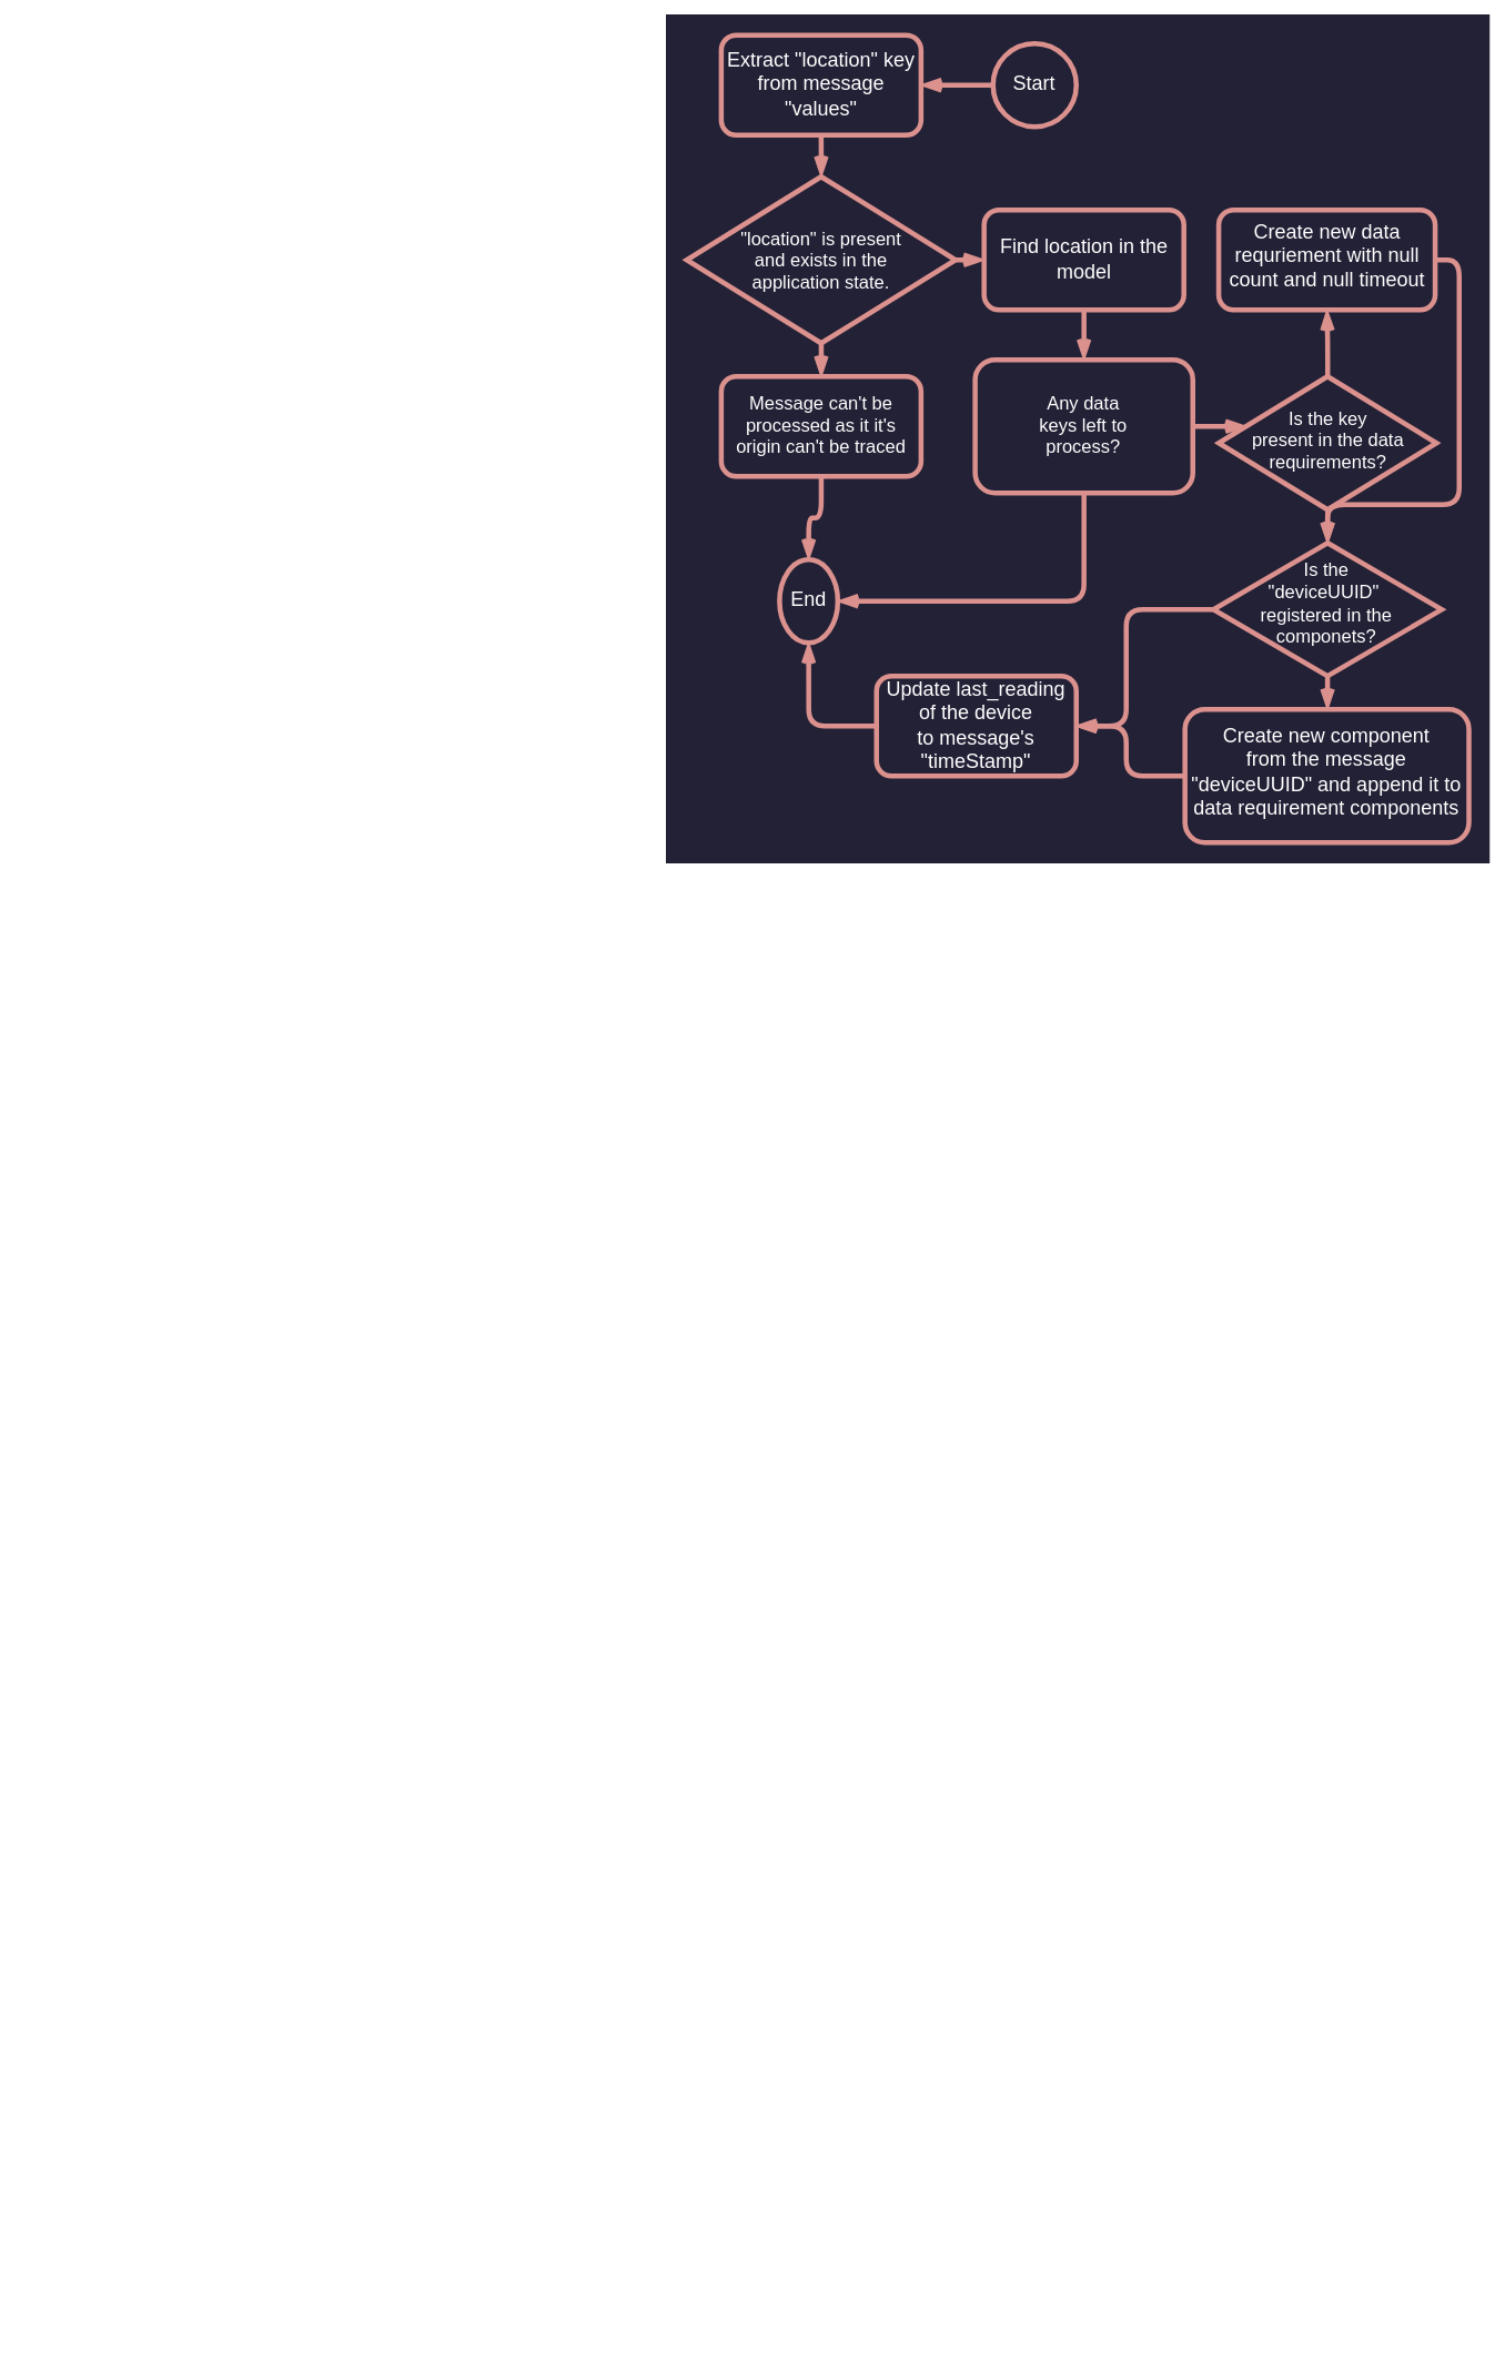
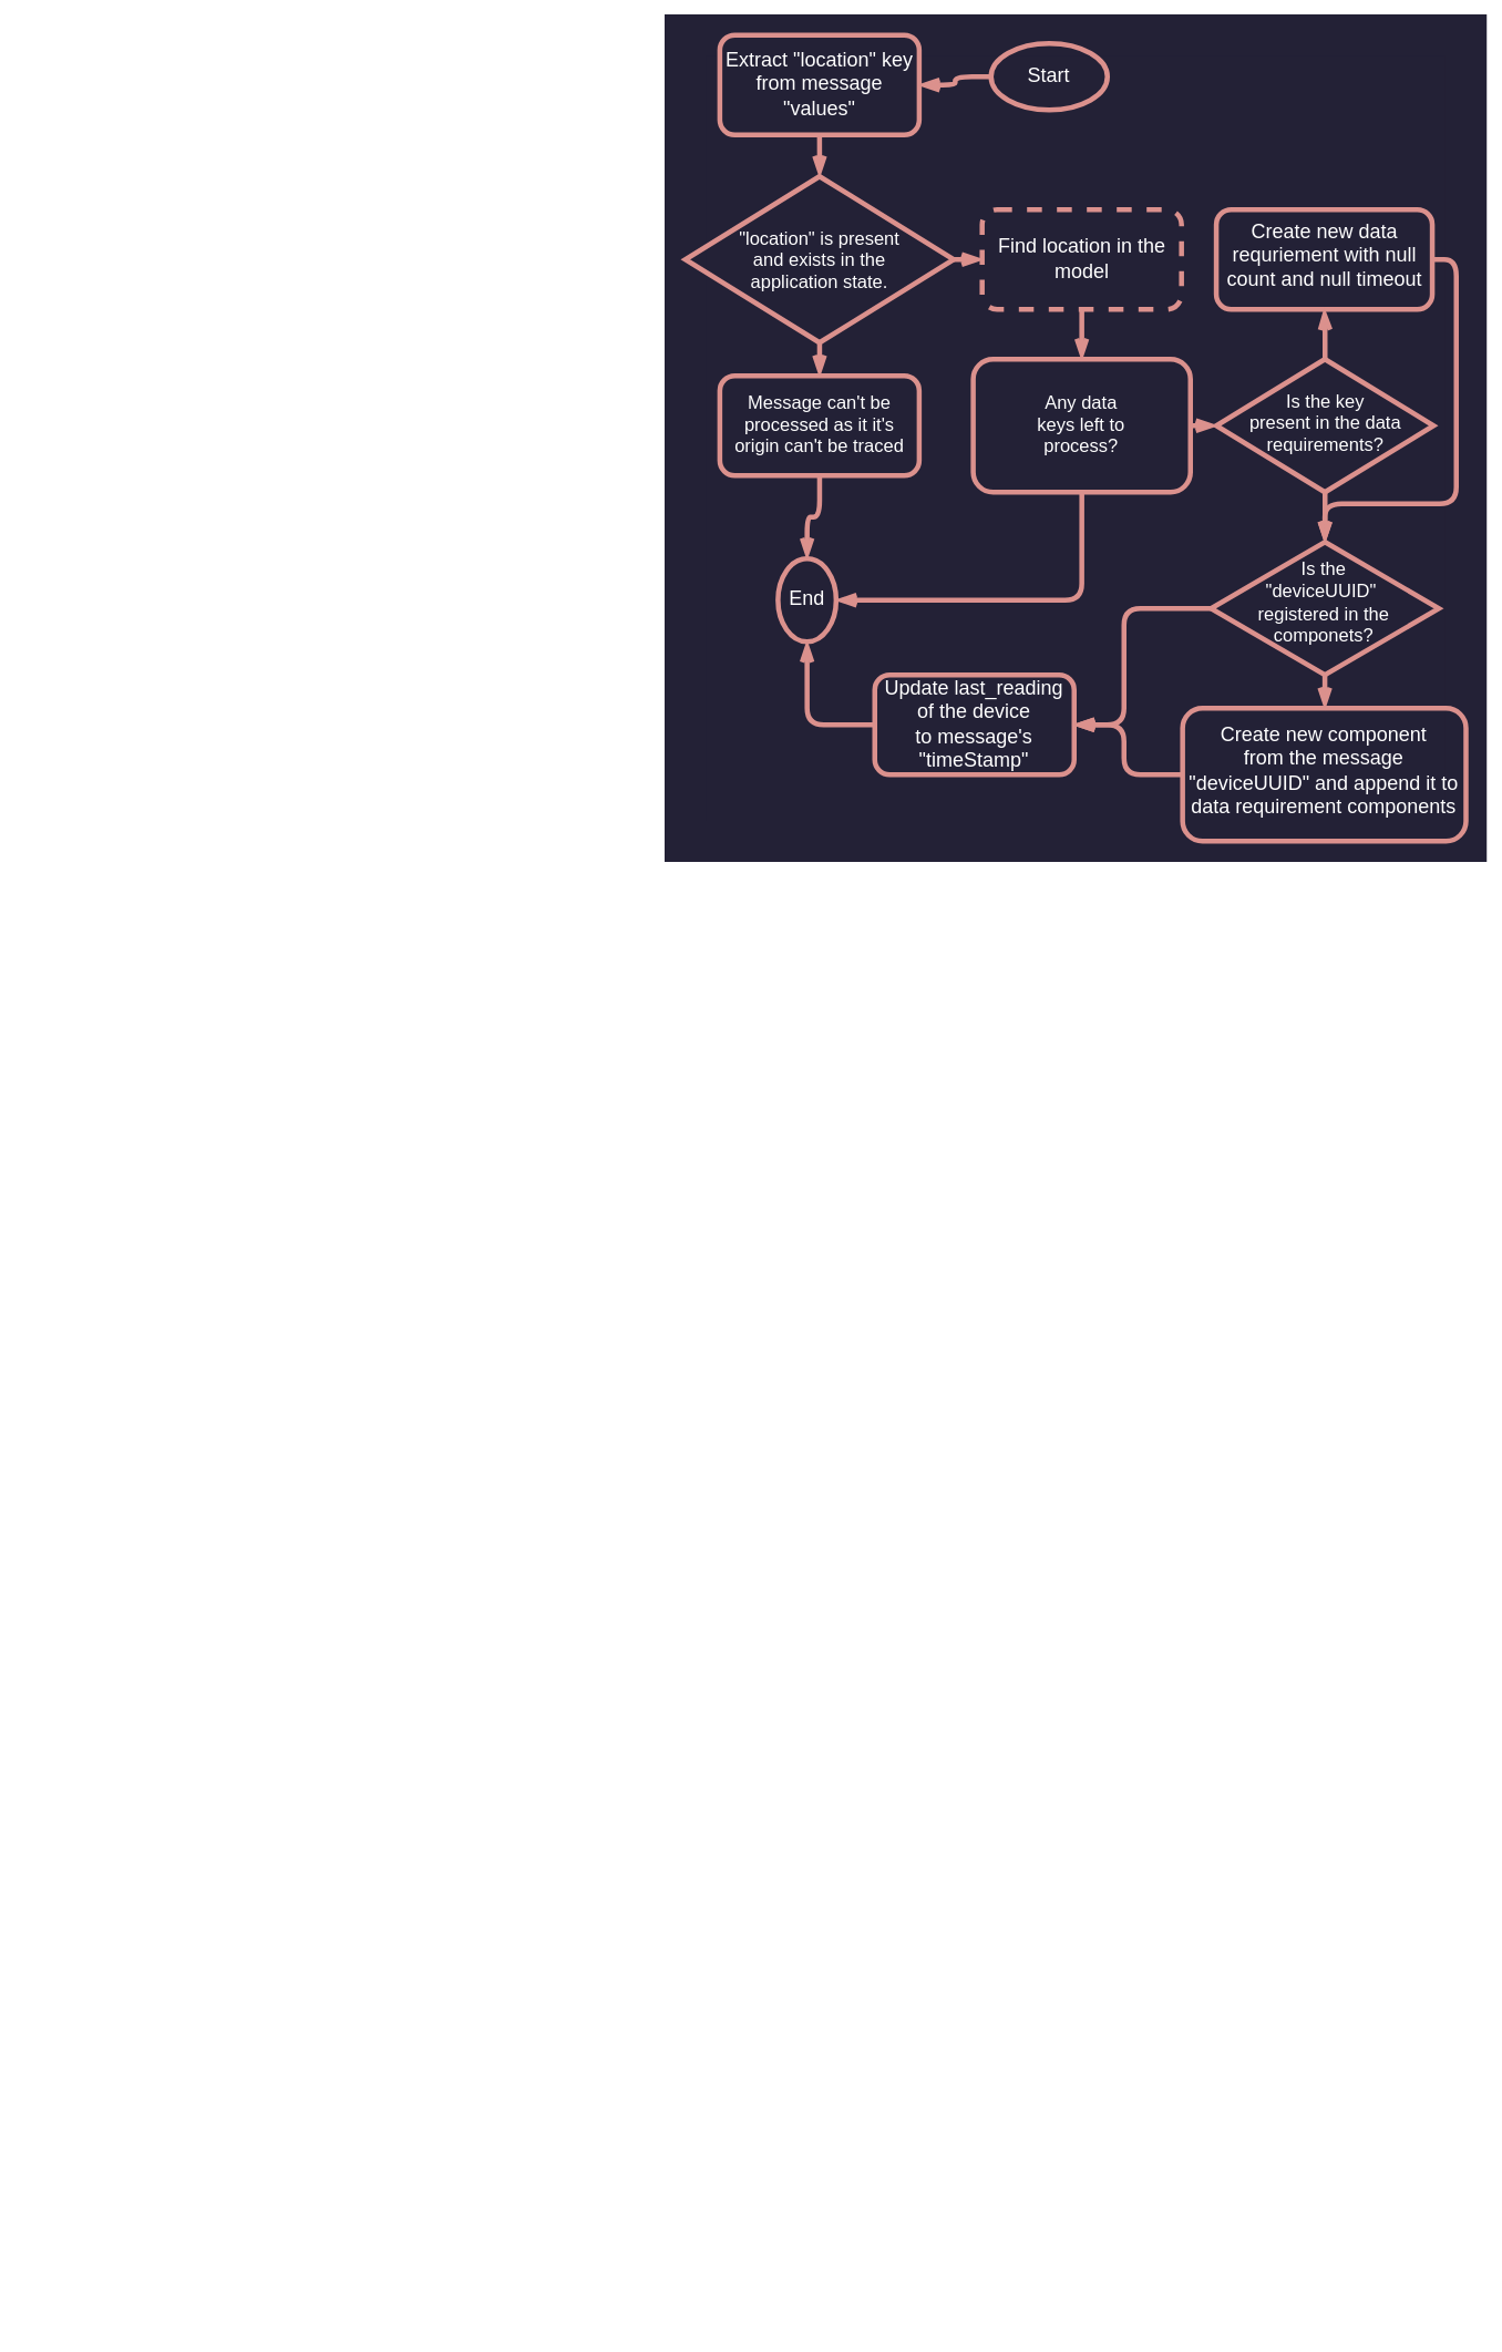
- <mxCell id="5" value="Start" style="ellipse;whiteSpace=wrap;html=1;aspect=fixed;strokeColor=#DB918D;fontColor=#FFFFFF;fillColor=none;strokeWidth=3;container=0;" parent="4" vertex="1"><mxGeometry x="184" y="5" width="50" height="50" as="geometry" /></mxCell>
+ <mxCell id="5" value="Start" style="ellipse;whiteSpace=wrap;html=1;aspect=fixed;strokeColor=#DB918D;fontColor=#FFFFFF;fillColor=none;strokeWidth=3;container=0;" parent="4" vertex="1"><mxGeometry x="184" y="5" width="70" height="40" as="geometry" /></mxCell>
- <mxCell id="12" value="&lt;font style=&quot;&quot; face=&quot;Helvetica&quot;&gt;Find location in the model&lt;/font&gt;" style="rounded=1;whiteSpace=wrap;html=1;strokeColor=#DB918D;fontColor=#FFFFFF;fillColor=none;strokeWidth=3;container=0;" parent="4" vertex="1"><mxGeometry x="178.62" y="105" width="120" height="60" as="geometry" /></mxCell>
+ <mxCell id="12" value="&lt;font style=&quot;&quot; face=&quot;Helvetica&quot;&gt;Find location in the model&lt;/font&gt;" style="rounded=1;whiteSpace=wrap;html=1;strokeColor=#DB918D;fontColor=#FFFFFF;fillColor=none;strokeWidth=3;container=0;dashed=1;" parent="4" vertex="1"><mxGeometry x="178.62" y="105" width="120" height="60" as="geometry" /></mxCell>
- <mxCell id="23" value="Is the key &lt;br&gt;present in the data requirements?" style="rhombus;whiteSpace=wrap;html=1;rounded=0;strokeColor=#DB918D;strokeWidth=3;align=center;verticalAlign=middle;fontFamily=Helvetica;fontSize=11;fontColor=#FFFFFF;fillColor=none;spacingTop=-3;container=0;" parent="4" vertex="1"><mxGeometry x="319.555" y="205" width="130.75" height="80" as="geometry" /></mxCell>
+ <mxCell id="23" value="Is the key &lt;br&gt;present in the data requirements?" style="rhombus;whiteSpace=wrap;html=1;rounded=0;strokeColor=#DB918D;strokeWidth=3;align=center;verticalAlign=middle;fontFamily=Helvetica;fontSize=11;fontColor=#FFFFFF;fillColor=none;spacingTop=-3;container=0;" parent="4" vertex="1"><mxGeometry x="319.555" y="195.0" width="130.75" height="80" as="geometry" /></mxCell>
